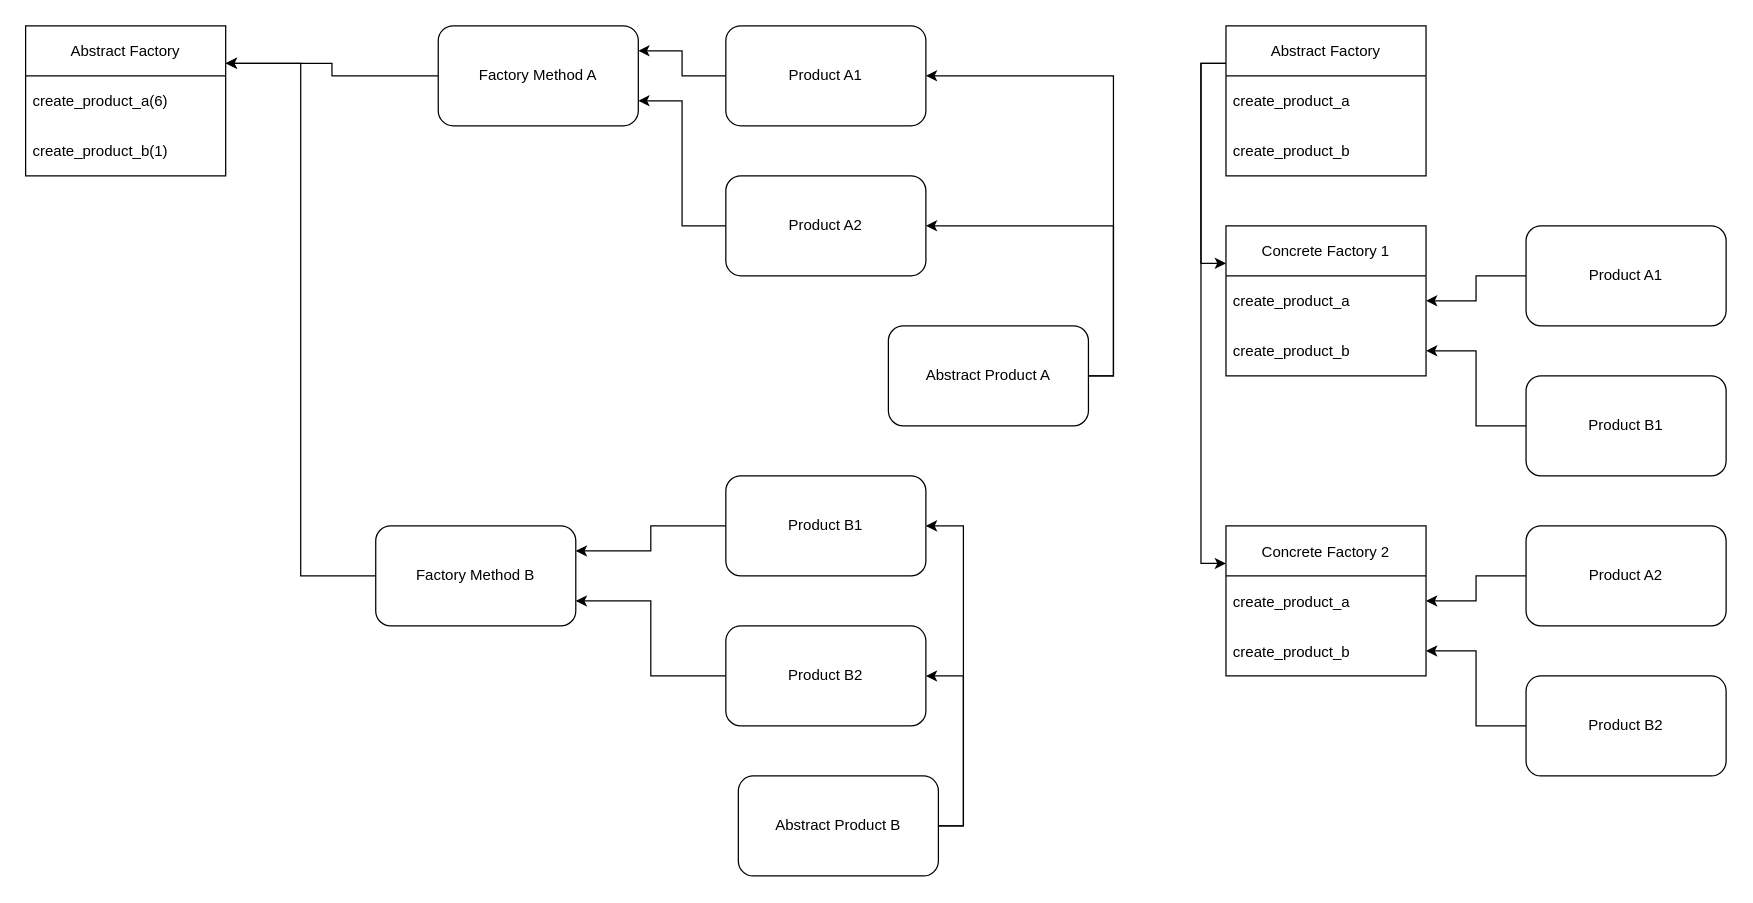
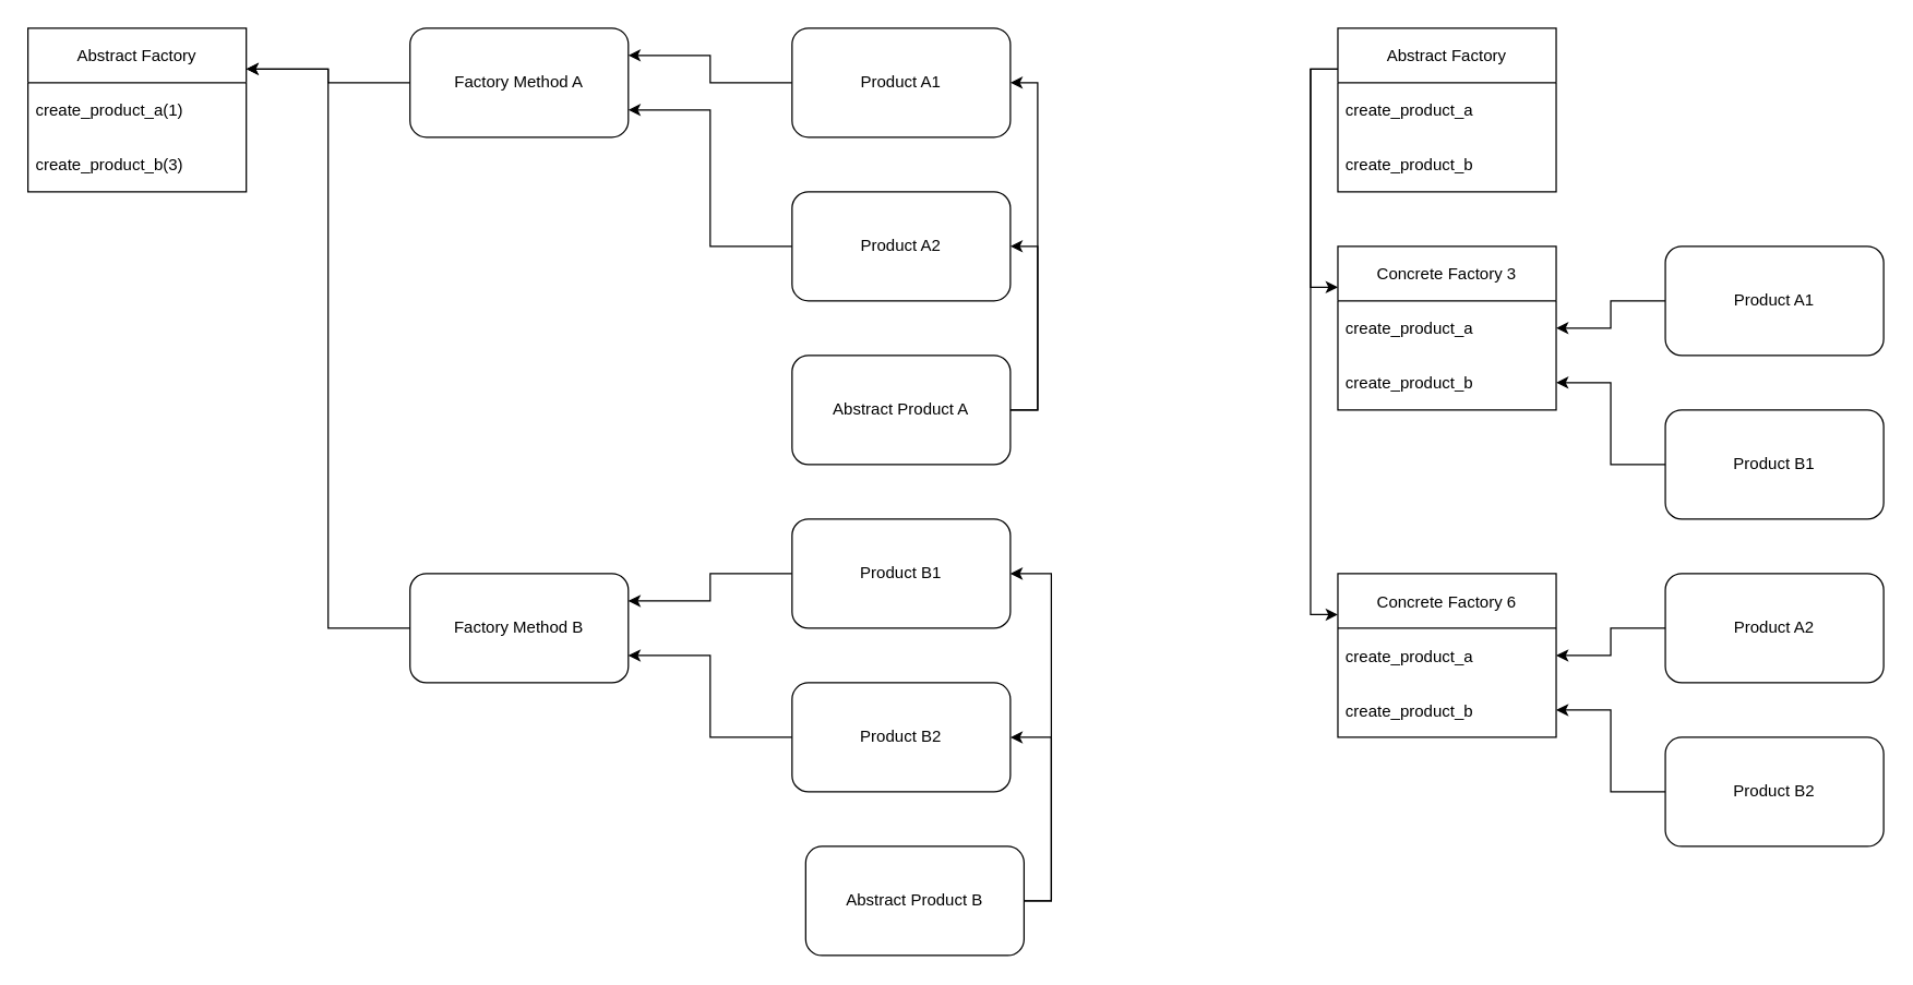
- <mxCell id="17" value="Factory Method A" style="rounded=1;whiteSpace=wrap;html=1;" vertex="1" parent="1"><mxGeometry x="350" y="20" width="160" height="80" as="geometry" /></mxCell>
+ <mxCell id="17" value="Factory Method A" style="rounded=1;whiteSpace=wrap;html=1;" vertex="1" parent="1"><mxGeometry x="300" y="20" width="160" height="80" as="geometry" /></mxCell>
- <mxCell id="21" value="create_product_a(6)" style="text;strokeColor=none;fillColor=none;align=left;verticalAlign=middle;spacingLeft=4;spacingRight=4;overflow=hidden;points=[[0,0.5],[1,0.5]];portConstraint=eastwest;rotatable=0;" vertex="1" parent="20"><mxGeometry y="40" width="160" height="40" as="geometry" /></mxCell>
+ <mxCell id="21" value="create_product_a(1)" style="text;strokeColor=none;fillColor=none;align=left;verticalAlign=middle;spacingLeft=4;spacingRight=4;overflow=hidden;points=[[0,0.5],[1,0.5]];portConstraint=eastwest;rotatable=0;" vertex="1" parent="20"><mxGeometry y="40" width="160" height="40" as="geometry" /></mxCell>
- <mxCell id="22" value="create_product_b(1)" style="text;strokeColor=none;fillColor=none;align=left;verticalAlign=middle;spacingLeft=4;spacingRight=4;overflow=hidden;points=[[0,0.5],[1,0.5]];portConstraint=eastwest;rotatable=0;" vertex="1" parent="20"><mxGeometry y="80" width="160" height="40" as="geometry" /></mxCell>
+ <mxCell id="22" value="create_product_b(3)" style="text;strokeColor=none;fillColor=none;align=left;verticalAlign=middle;spacingLeft=4;spacingRight=4;overflow=hidden;points=[[0,0.5],[1,0.5]];portConstraint=eastwest;rotatable=0;" vertex="1" parent="20"><mxGeometry y="80" width="160" height="40" as="geometry" /></mxCell>
- <mxCell id="31" value="Concrete Factory 1" style="swimlane;fontStyle=0;childLayout=stackLayout;horizontal=1;startSize=40;horizontalStack=0;resizeParent=1;resizeParentMax=0;resizeLast=0;collapsible=1;marginBottom=0;" vertex="1" parent="1"><mxGeometry x="980" y="180" width="160" height="120" as="geometry" /></mxCell>
+ <mxCell id="31" value="Concrete Factory 3" style="swimlane;fontStyle=0;childLayout=stackLayout;horizontal=1;startSize=40;horizontalStack=0;resizeParent=1;resizeParentMax=0;resizeLast=0;collapsible=1;marginBottom=0;" vertex="1" parent="1"><mxGeometry x="980" y="180" width="160" height="120" as="geometry" /></mxCell>
- <mxCell id="4" value="Abstract Product A" style="rounded=1;whiteSpace=wrap;html=1;" vertex="1" parent="1"><mxGeometry x="710" y="260" width="160" height="80" as="geometry" /></mxCell>
+ <mxCell id="4" value="Abstract Product A" style="rounded=1;whiteSpace=wrap;html=1;" vertex="1" parent="1"><mxGeometry x="580" y="260" width="160" height="80" as="geometry" /></mxCell>
- <mxCell id="34" value="Concrete Factory 2" style="swimlane;fontStyle=0;childLayout=stackLayout;horizontal=1;startSize=40;horizontalStack=0;resizeParent=1;resizeParentMax=0;resizeLast=0;collapsible=1;marginBottom=0;" vertex="1" parent="1"><mxGeometry x="980" y="420" width="160" height="120" as="geometry" /></mxCell>
+ <mxCell id="34" value="Concrete Factory 6" style="swimlane;fontStyle=0;childLayout=stackLayout;horizontal=1;startSize=40;horizontalStack=0;resizeParent=1;resizeParentMax=0;resizeLast=0;collapsible=1;marginBottom=0;" vertex="1" parent="1"><mxGeometry x="980" y="420" width="160" height="120" as="geometry" /></mxCell>
